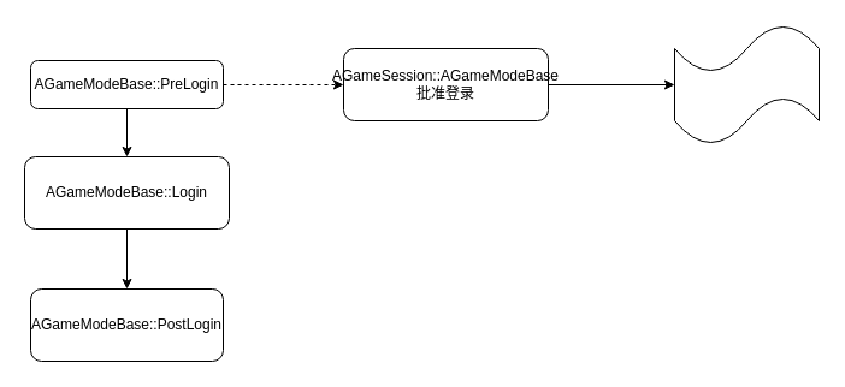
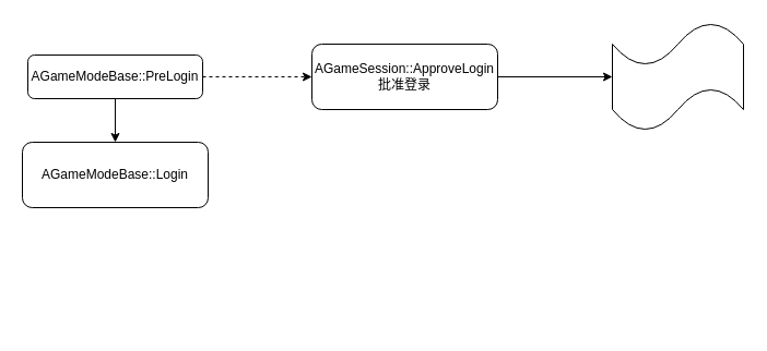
- <mxCell id="9" value="AGameSession::AGameModeBase&lt;br&gt;批准登录" style="whiteSpace=wrap;html=1;rounded=1;" parent="1" vertex="1"><mxGeometry x="285" y="40" width="170" height="60" as="geometry" /></mxCell>
+ <mxCell id="9" value="AGameSession::ApproveLogin&lt;br&gt;批准登录" style="whiteSpace=wrap;html=1;rounded=1;" parent="1" vertex="1"><mxGeometry x="285" y="40" width="170" height="60" as="geometry" /></mxCell>
- <mxCell id="5" value="" style="edgeStyle=orthogonalEdgeStyle;orthogonalLoop=1;jettySize=auto;html=1;" parent="1" source="6" target="7" edge="1"><mxGeometry relative="1" as="geometry" /></mxCell>
- <mxCell id="7" value="AGameModeBase::PostLogin" style="whiteSpace=wrap;html=1;rounded=1;" parent="1" vertex="1"><mxGeometry x="25" y="240" width="160" height="60" as="geometry" /></mxCell>
